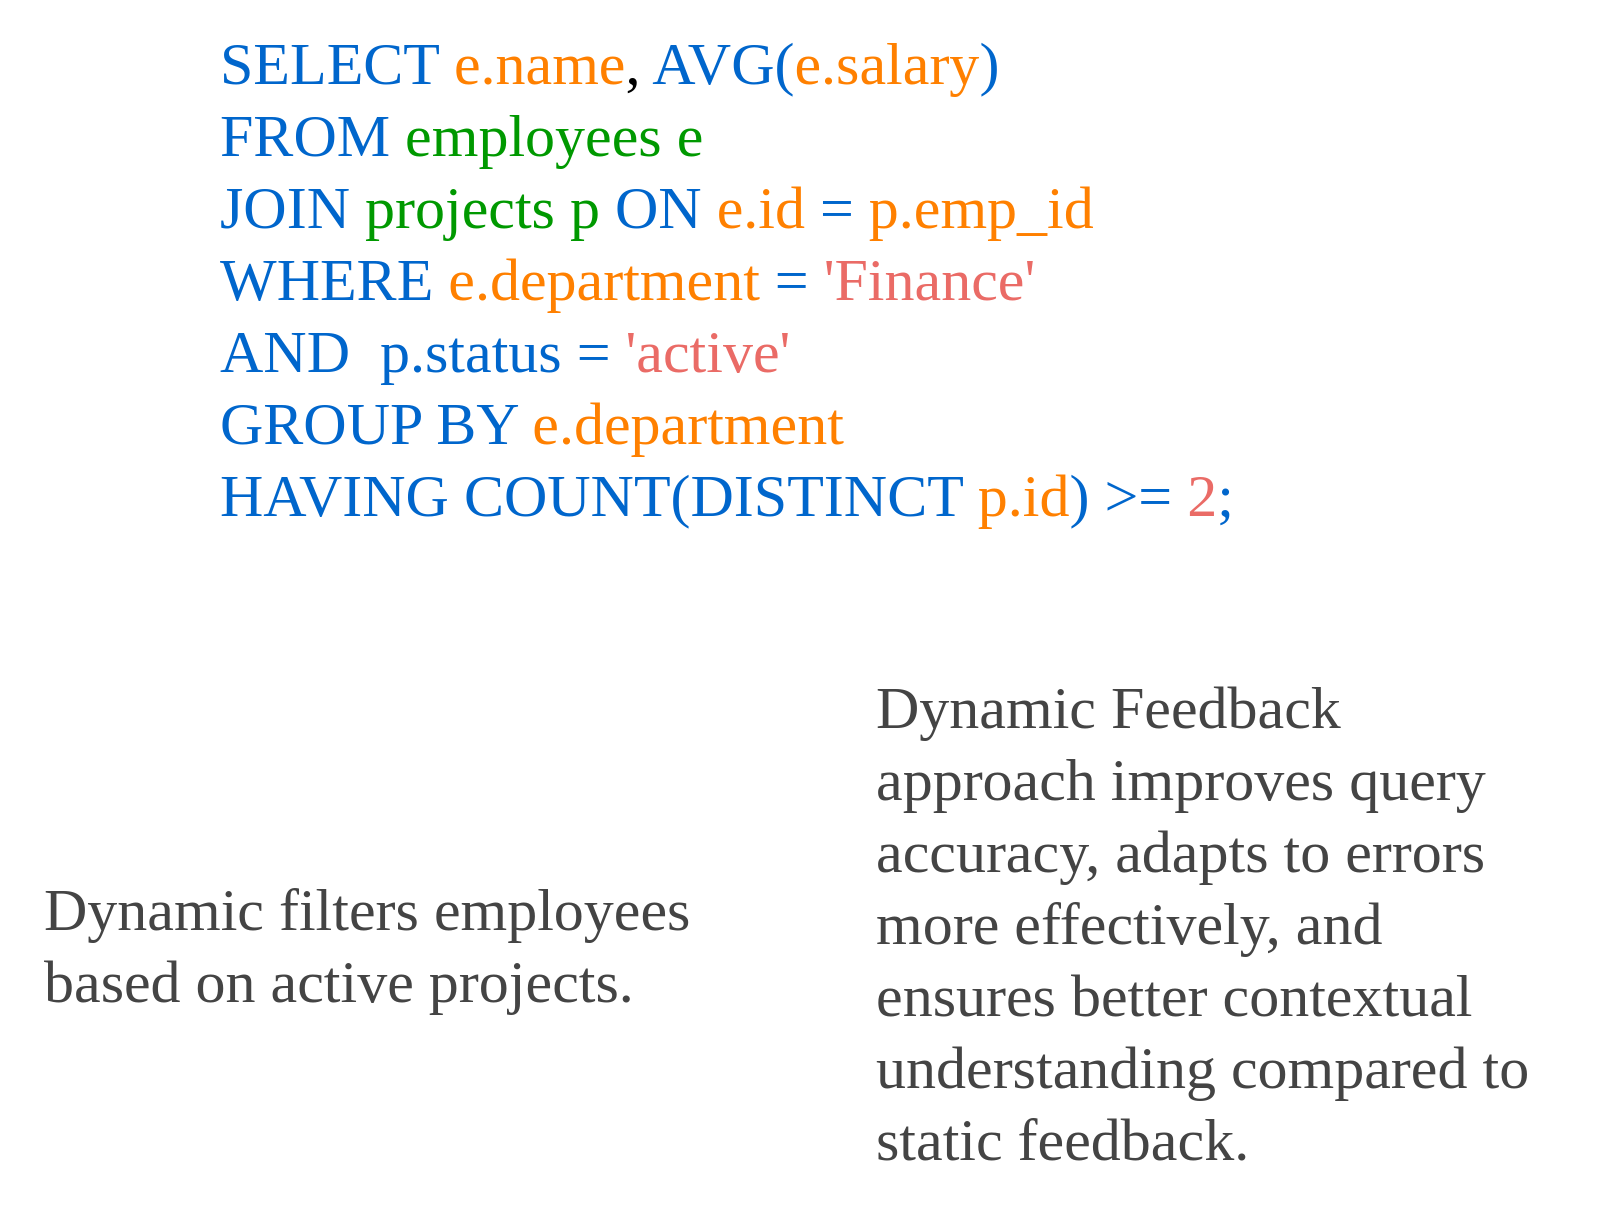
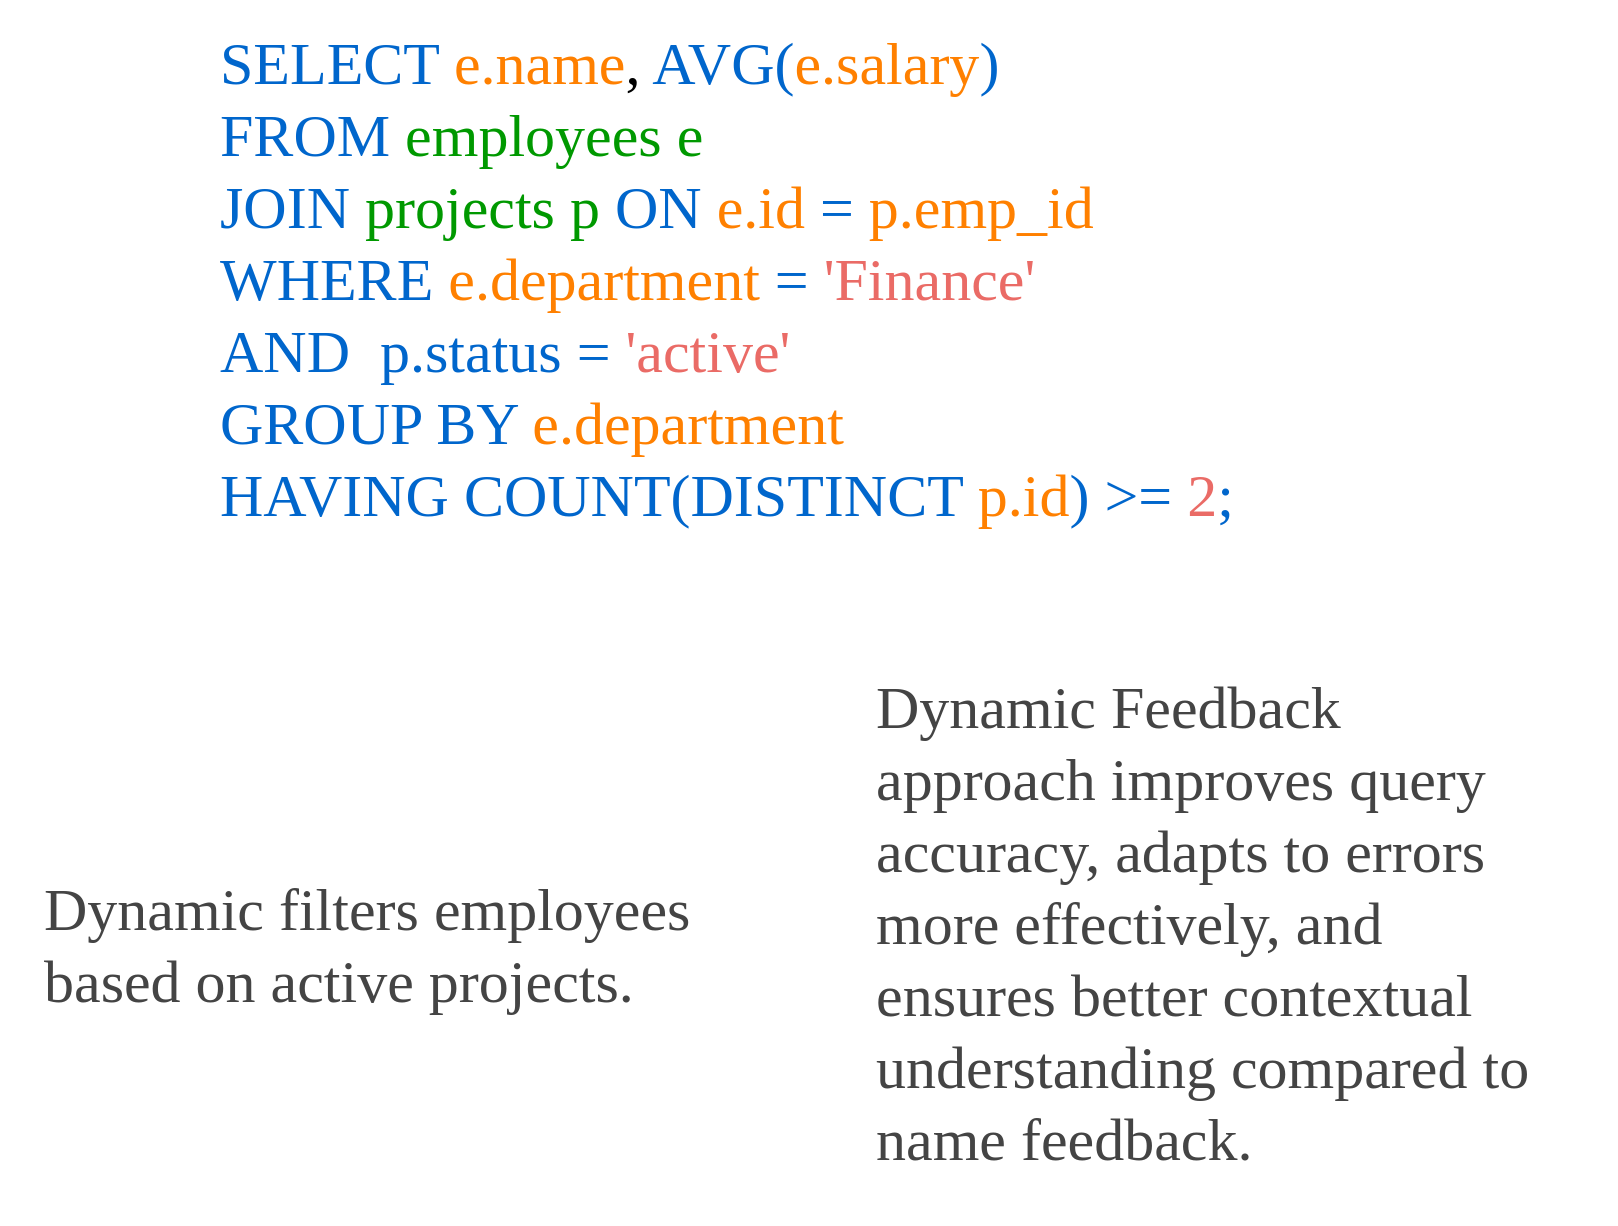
- <mxCell id="4" value="&lt;font data-font-src=&quot;https://fonts.googleapis.com/css?family=Nunito&quot; face=&quot;Nunito&quot; style=&quot;font-size: 30px; color: rgb(68, 68, 68);&quot;&gt;Dynamic Feedback approach improves query accuracy, adapts to errors more effectively, and ensures better contextual understanding compared to static feedback.&lt;/font&gt;" style="text;html=1;align=left;verticalAlign=middle;whiteSpace=wrap;rounded=0;" vertex="1" parent="1"><mxGeometry x="436" y="342" width="351" height="238" as="geometry" /></mxCell>
+ <mxCell id="4" value="&lt;font data-font-src=&quot;https://fonts.googleapis.com/css?family=Nunito&quot; face=&quot;Nunito&quot; style=&quot;font-size: 30px; color: rgb(68, 68, 68);&quot;&gt;Dynamic Feedback approach improves query accuracy, adapts to errors more effectively, and ensures better contextual understanding compared to name feedback.&lt;/font&gt;" style="text;html=1;align=left;verticalAlign=middle;whiteSpace=wrap;rounded=0;" vertex="1" parent="1"><mxGeometry x="436" y="342" width="351" height="238" as="geometry" /></mxCell>
